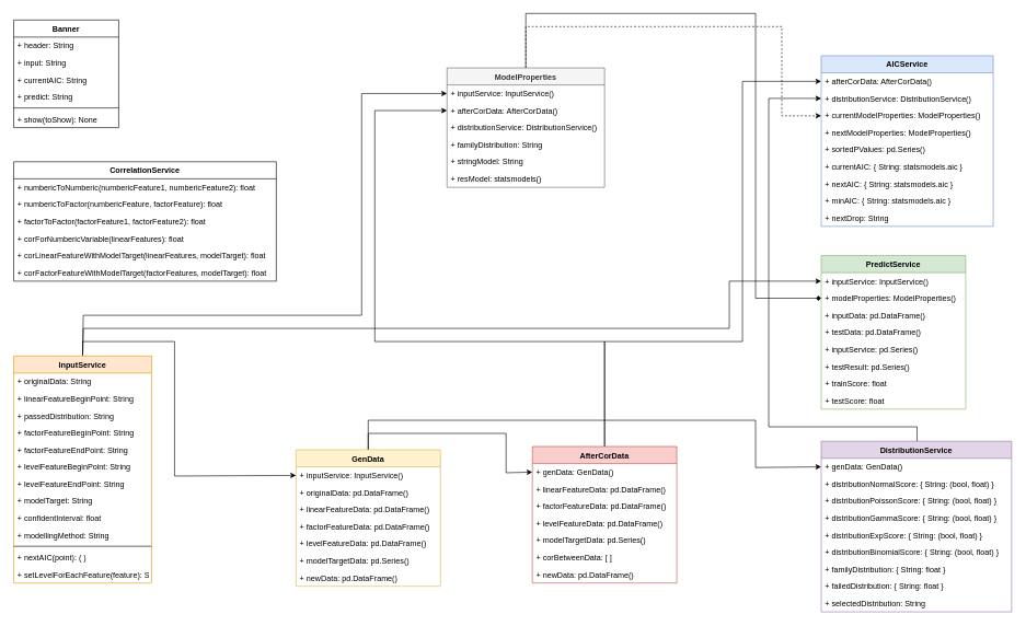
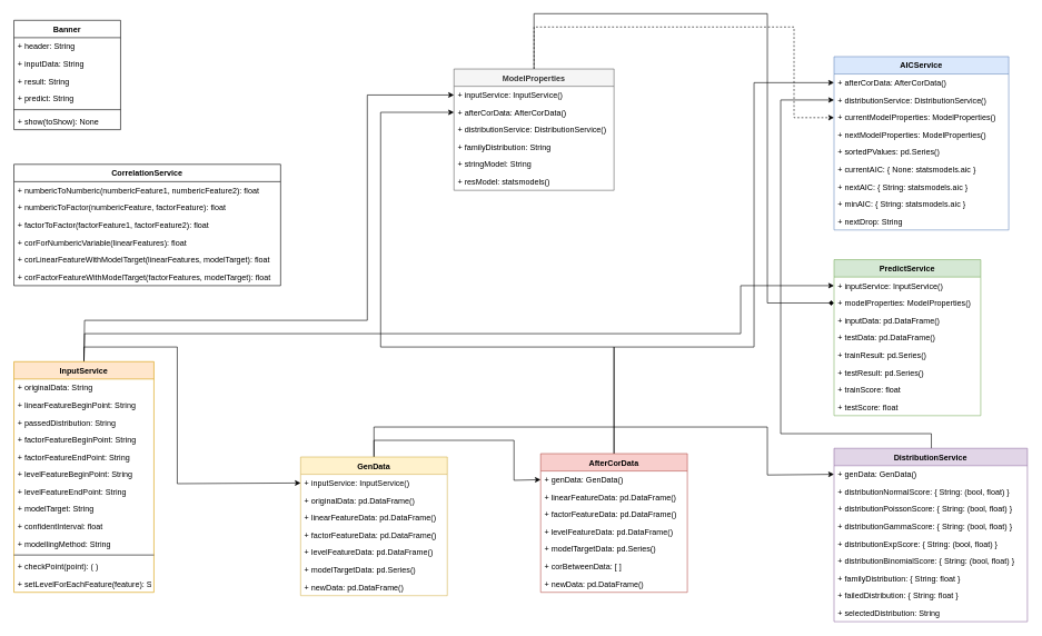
- <mxCell id="41" value="+ input: String" style="text;strokeColor=none;fillColor=none;align=left;verticalAlign=top;spacingLeft=4;spacingRight=4;overflow=hidden;rotatable=0;points=[[0,0.5],[1,0.5]];portConstraint=eastwest;" vertex="1" parent="39"><mxGeometry y="52" width="160" height="26" as="geometry" /></mxCell>
+ <mxCell id="41" value="+ inputData: String" style="text;strokeColor=none;fillColor=none;align=left;verticalAlign=top;spacingLeft=4;spacingRight=4;overflow=hidden;rotatable=0;points=[[0,0.5],[1,0.5]];portConstraint=eastwest;" vertex="1" parent="39"><mxGeometry y="52" width="160" height="26" as="geometry" /></mxCell>
- <mxCell id="42" value="+ currentAIC: String" style="text;strokeColor=none;fillColor=none;align=left;verticalAlign=top;spacingLeft=4;spacingRight=4;overflow=hidden;rotatable=0;points=[[0,0.5],[1,0.5]];portConstraint=eastwest;" vertex="1" parent="39"><mxGeometry y="78" width="160" height="26" as="geometry" /></mxCell>
+ <mxCell id="42" value="+ result: String" style="text;strokeColor=none;fillColor=none;align=left;verticalAlign=top;spacingLeft=4;spacingRight=4;overflow=hidden;rotatable=0;points=[[0,0.5],[1,0.5]];portConstraint=eastwest;" vertex="1" parent="39"><mxGeometry y="78" width="160" height="26" as="geometry" /></mxCell>
- <mxCell id="61" value="+ currentAIC: { String: statsmodels.aic }" style="text;strokeColor=none;fillColor=none;align=left;verticalAlign=top;spacingLeft=4;spacingRight=4;overflow=hidden;rotatable=0;points=[[0,0.5],[1,0.5]];portConstraint=eastwest;" vertex="1" parent="55"><mxGeometry y="156" width="262" height="26" as="geometry" /></mxCell>
+ <mxCell id="61" value="+ currentAIC: { None: statsmodels.aic }" style="text;strokeColor=none;fillColor=none;align=left;verticalAlign=top;spacingLeft=4;spacingRight=4;overflow=hidden;rotatable=0;points=[[0,0.5],[1,0.5]];portConstraint=eastwest;" vertex="1" parent="55"><mxGeometry y="156" width="262" height="26" as="geometry" /></mxCell>
- <mxCell id="88" value="+ inputService: pd.Series()" style="text;strokeColor=none;fillColor=none;align=left;verticalAlign=top;spacingLeft=4;spacingRight=4;overflow=hidden;rotatable=0;points=[[0,0.5],[1,0.5]];portConstraint=eastwest;" vertex="1" parent="83"><mxGeometry y="130" width="220" height="26" as="geometry" /></mxCell>
+ <mxCell id="88" value="+ trainResult: pd.Series()" style="text;strokeColor=none;fillColor=none;align=left;verticalAlign=top;spacingLeft=4;spacingRight=4;overflow=hidden;rotatable=0;points=[[0,0.5],[1,0.5]];portConstraint=eastwest;" vertex="1" parent="83"><mxGeometry y="130" width="220" height="26" as="geometry" /></mxCell>
- <mxCell id="27" value="+ nextAIC(point): ( )" style="text;strokeColor=none;fillColor=none;align=left;verticalAlign=top;spacingLeft=4;spacingRight=4;overflow=hidden;rotatable=0;points=[[0,0.5],[1,0.5]];portConstraint=eastwest;" vertex="1" parent="15"><mxGeometry y="294" width="210" height="26" as="geometry" /></mxCell>
+ <mxCell id="27" value="+ checkPoint(point): ( )" style="text;strokeColor=none;fillColor=none;align=left;verticalAlign=top;spacingLeft=4;spacingRight=4;overflow=hidden;rotatable=0;points=[[0,0.5],[1,0.5]];portConstraint=eastwest;" vertex="1" parent="15"><mxGeometry y="294" width="210" height="26" as="geometry" /></mxCell>
